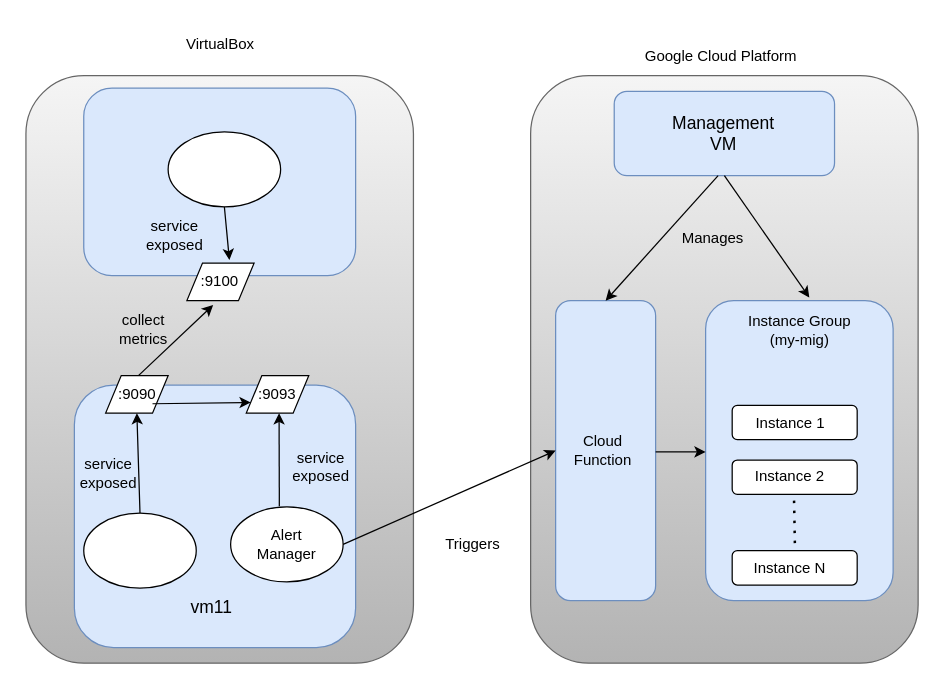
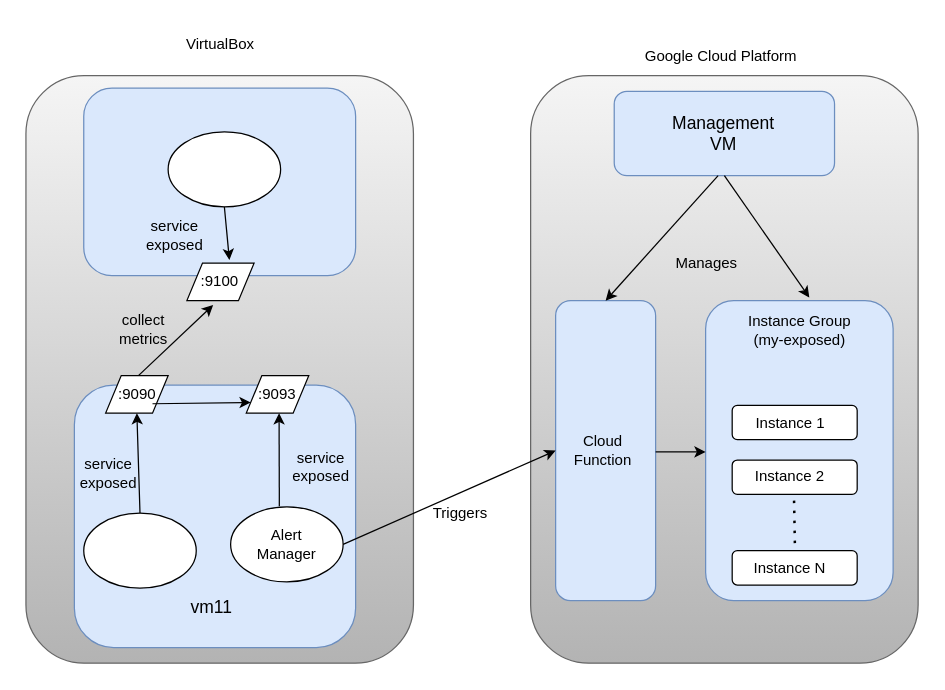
- <mxCell id="45" value="Manages" style="text;strokeColor=none;align=center;fillColor=none;html=1;verticalAlign=middle;whiteSpace=wrap;rounded=0;" vertex="1" parent="1"><mxGeometry x="531.5" y="170" width="76.25" height="40" as="geometry" /></mxCell>
+ <mxCell id="45" value="Manages" style="text;strokeColor=none;align=center;fillColor=none;html=1;verticalAlign=middle;whiteSpace=wrap;rounded=0;" vertex="1" parent="1"><mxGeometry x="526.5" y="190" width="76.25" height="40" as="geometry" /></mxCell>
- <mxCell id="33" value="Instance Group&lt;br&gt;(my-mig)" style="text;strokeColor=none;align=center;fillColor=none;html=1;verticalAlign=middle;whiteSpace=wrap;rounded=0;" vertex="1" parent="1"><mxGeometry x="592.75" y="240" width="92.5" height="47.5" as="geometry" /></mxCell>
+ <mxCell id="33" value="Instance Group&lt;br&gt;(my-exposed)" style="text;strokeColor=none;align=center;fillColor=none;html=1;verticalAlign=middle;whiteSpace=wrap;rounded=0;" vertex="1" parent="1"><mxGeometry x="592.75" y="240" width="92.5" height="47.5" as="geometry" /></mxCell>
- <mxCell id="41" value="Triggers" style="text;strokeColor=none;align=center;fillColor=none;html=1;verticalAlign=middle;whiteSpace=wrap;rounded=0;" vertex="1" parent="1"><mxGeometry x="340.25" y="415" width="76.25" height="40" as="geometry" /></mxCell>
+ <mxCell id="41" value="Triggers" style="text;strokeColor=none;align=center;fillColor=none;html=1;verticalAlign=middle;whiteSpace=wrap;rounded=0;" vertex="1" parent="1"><mxGeometry x="330.25" y="390" width="76.25" height="40" as="geometry" /></mxCell>
